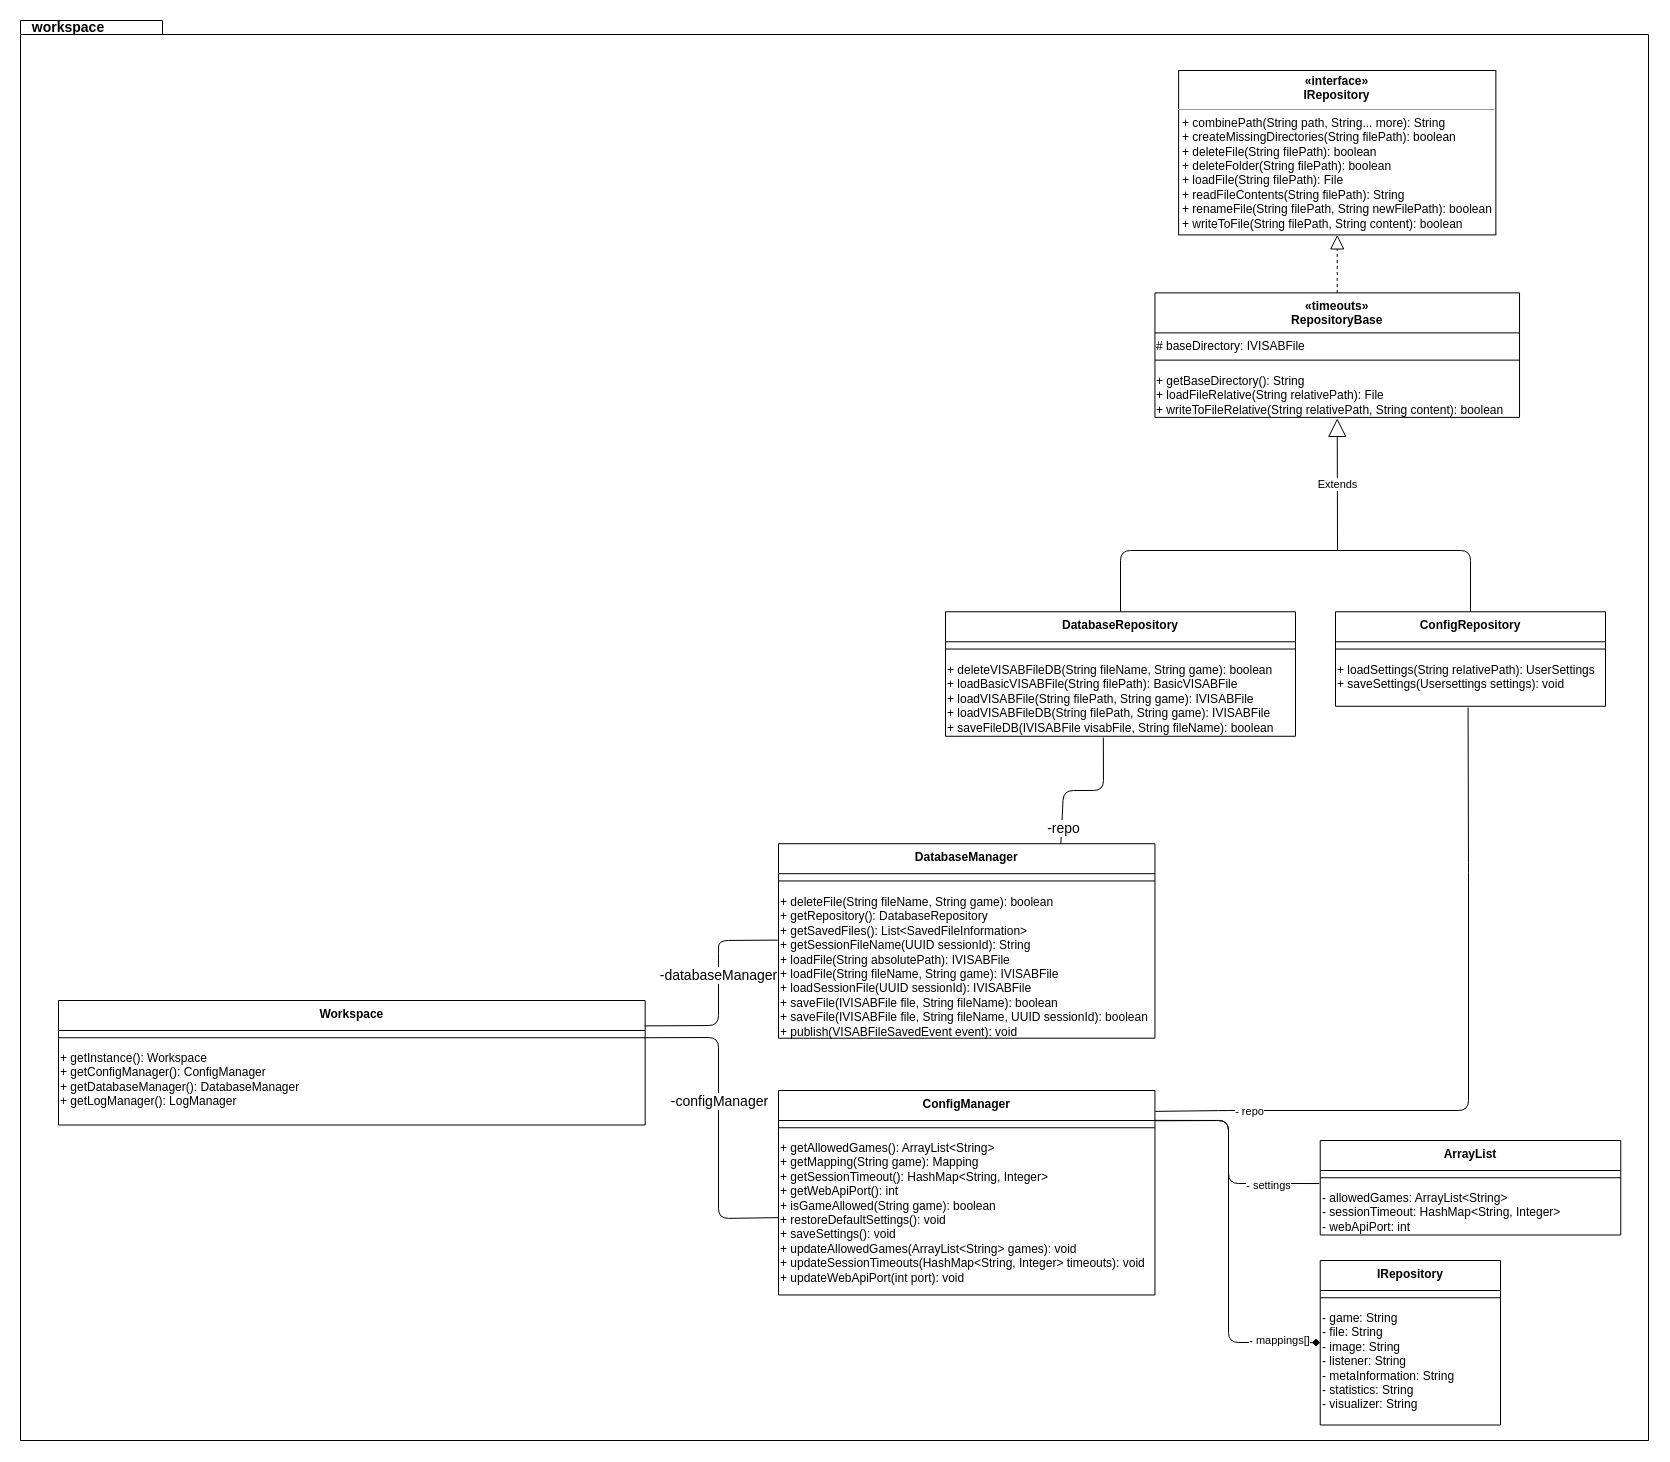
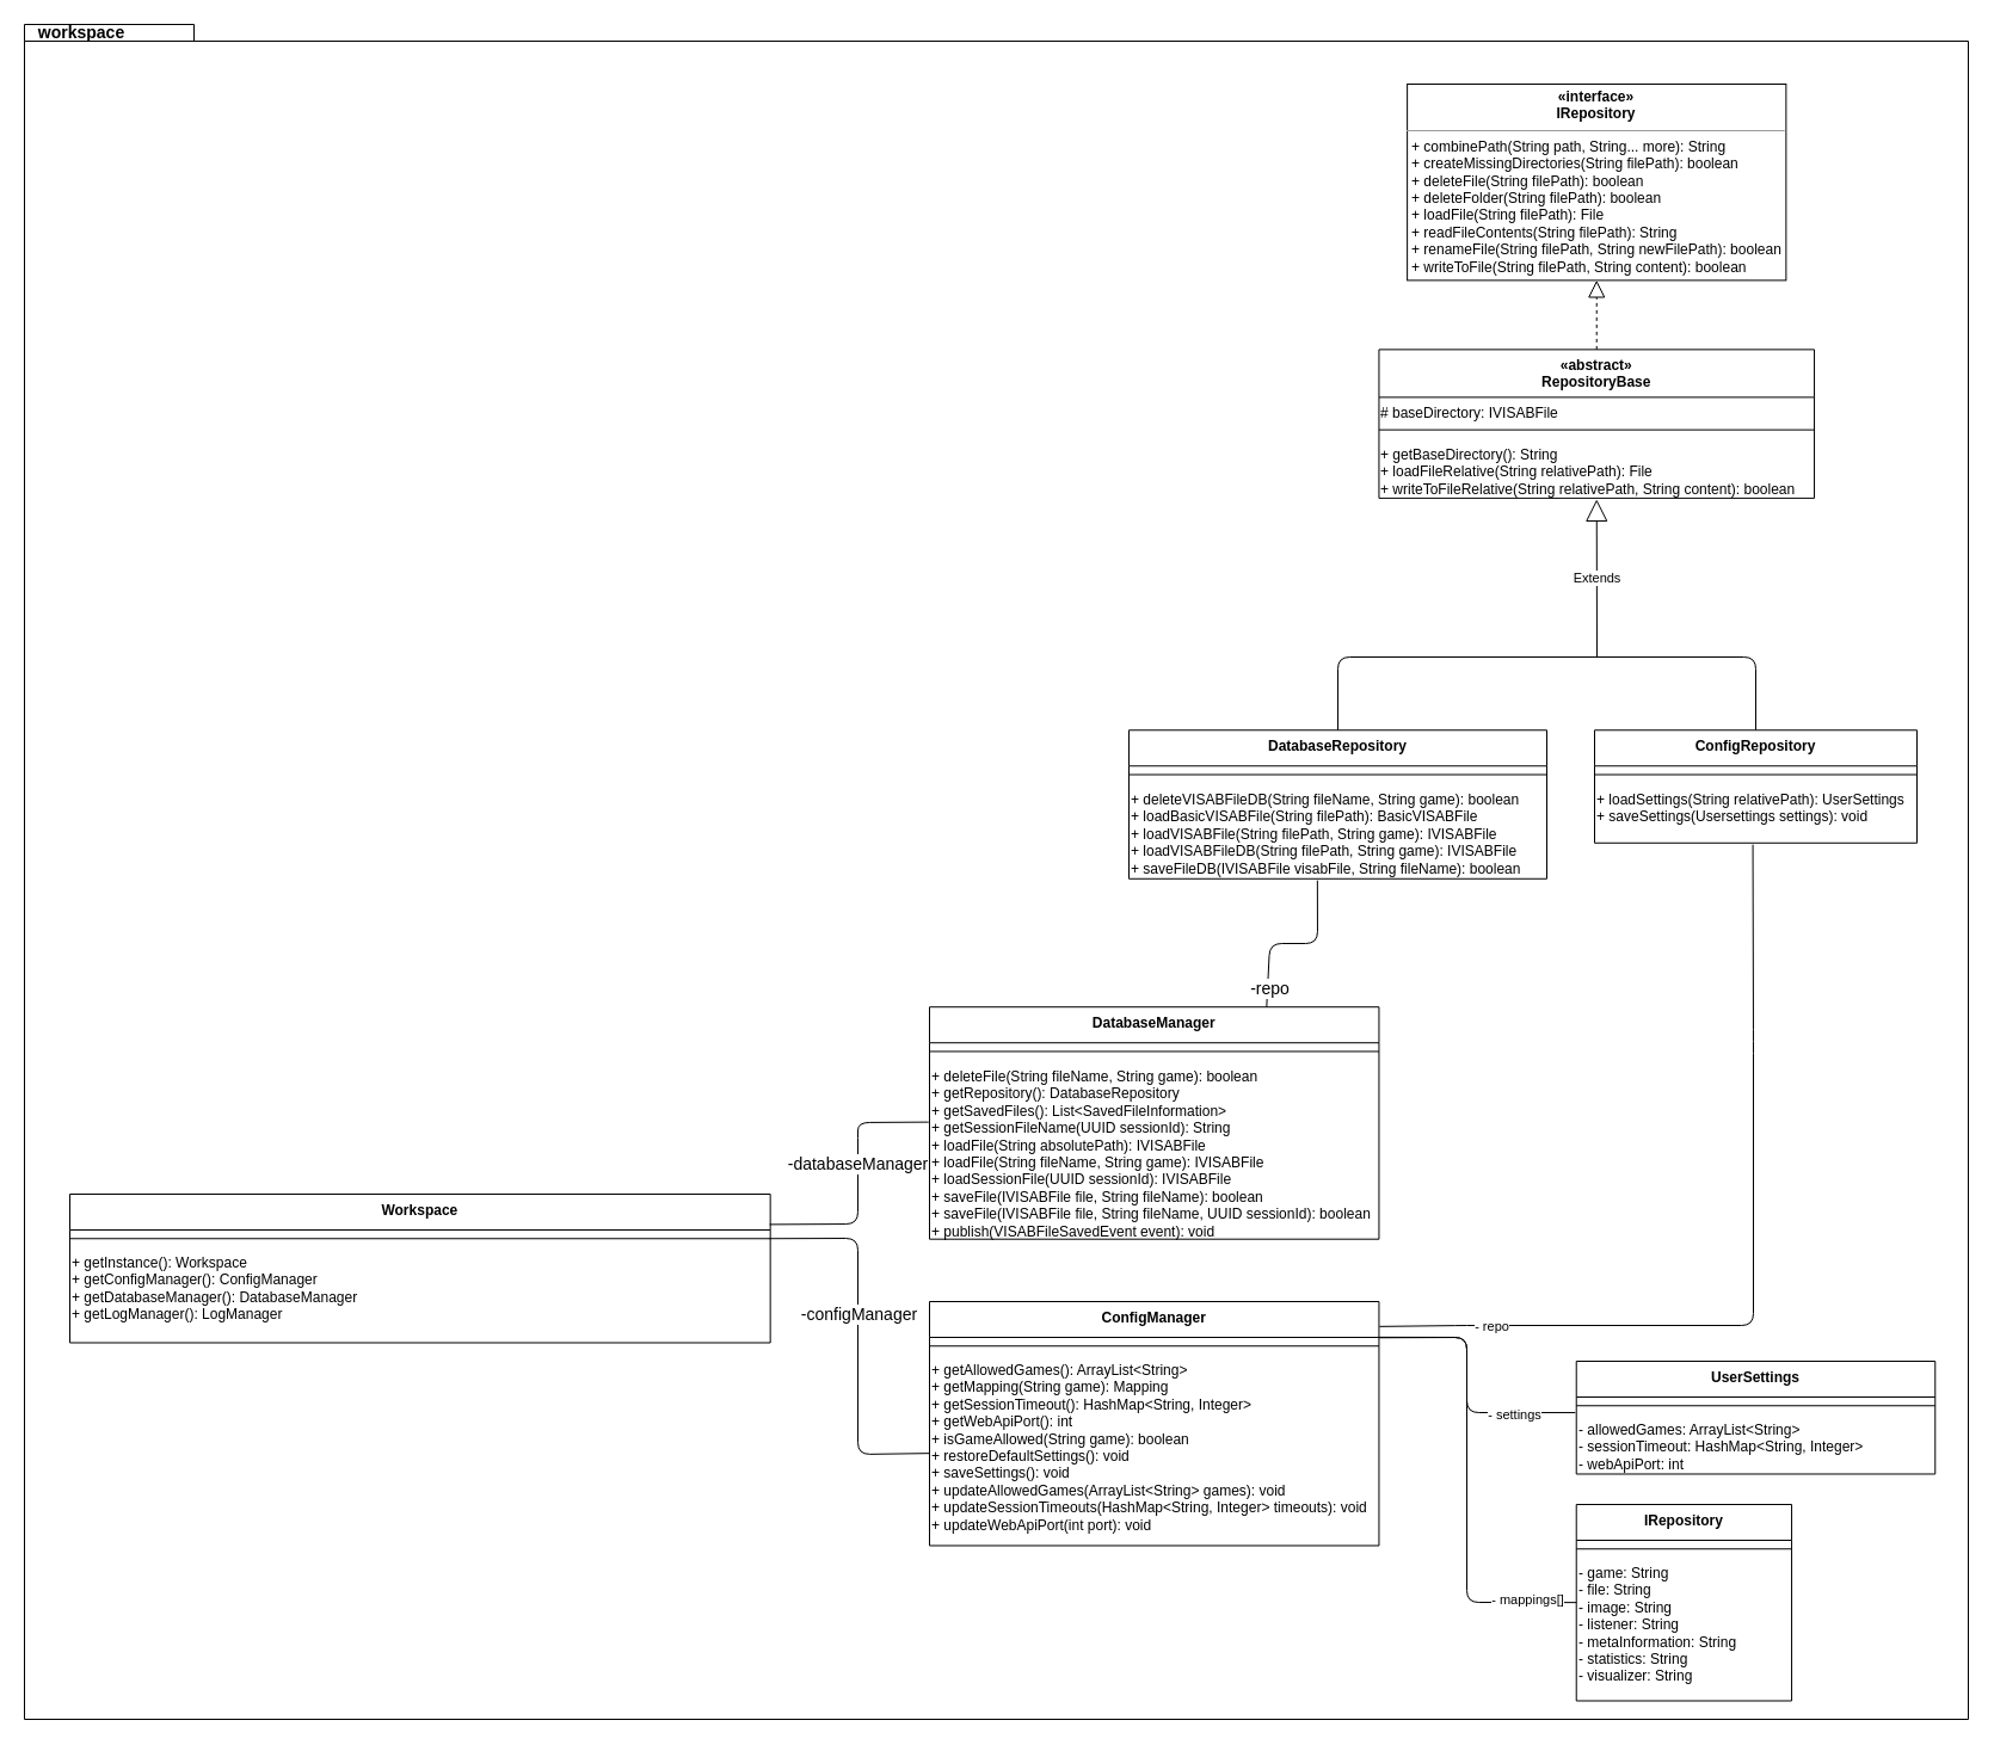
- <mxCell id="5" value="«timeouts»&#10;RepositoryBase" style="swimlane;fontStyle=1;align=center;verticalAlign=top;childLayout=stackLayout;horizontal=1;startSize=40;horizontalStack=0;resizeParent=1;resizeParentMax=0;resizeLast=0;collapsible=1;marginBottom=0;swimlaneFillColor=none;" parent="2" vertex="1"><mxGeometry x="1134.45" y="272.385" width="364.59" height="124.495" as="geometry"><mxRectangle x="575.06" y="313.22" width="120" height="37" as="alternateBounds" /></mxGeometry></mxCell>
+ <mxCell id="5" value="«abstract»&#10;RepositoryBase" style="swimlane;fontStyle=1;align=center;verticalAlign=top;childLayout=stackLayout;horizontal=1;startSize=40;horizontalStack=0;resizeParent=1;resizeParentMax=0;resizeLast=0;collapsible=1;marginBottom=0;swimlaneFillColor=none;" parent="2" vertex="1"><mxGeometry x="1134.45" y="272.385" width="364.59" height="124.495" as="geometry"><mxRectangle x="575.06" y="313.22" width="120" height="37" as="alternateBounds" /></mxGeometry></mxCell>
- <mxCell id="19" value="ArrayList" style="swimlane;fontStyle=1;align=center;verticalAlign=top;childLayout=stackLayout;horizontal=1;startSize=30;horizontalStack=0;resizeParent=1;resizeParentMax=0;resizeLast=0;collapsible=1;marginBottom=0;" vertex="1" parent="2"><mxGeometry x="1299.722" y="1120.0" width="300.546" height="94.495" as="geometry"><mxRectangle x="575.06" y="313.22" width="120" height="37" as="alternateBounds" /></mxGeometry></mxCell>
+ <mxCell id="19" value="UserSettings" style="swimlane;fontStyle=1;align=center;verticalAlign=top;childLayout=stackLayout;horizontal=1;startSize=30;horizontalStack=0;resizeParent=1;resizeParentMax=0;resizeLast=0;collapsible=1;marginBottom=0;" vertex="1" parent="2"><mxGeometry x="1299.722" y="1120.0" width="300.546" height="94.495" as="geometry"><mxRectangle x="575.06" y="313.22" width="120" height="37" as="alternateBounds" /></mxGeometry></mxCell>
- <mxCell id="39" value="" style="endArrow=diamond;html=1;exitX=1.001;exitY=0.148;exitDx=0;exitDy=0;exitPerimeter=0;" edge="1" parent="2" source="32" target="22"><mxGeometry x="-62" y="-70" width="50" height="50" as="geometry"><mxPoint x="1133" y="1164" as="sourcePoint" /><mxPoint x="1926.5" y="496.75" as="targetPoint" /><Array as="points"><mxPoint x="1208" y="1100" /><mxPoint x="1208" y="1322" /></Array></mxGeometry></mxCell>
+ <mxCell id="39" value="" style="endArrow=none;html=1;exitX=1.001;exitY=0.148;exitDx=0;exitDy=0;exitPerimeter=0;" edge="1" parent="2" source="32" target="22"><mxGeometry x="-62" y="-70" width="50" height="50" as="geometry"><mxPoint x="1133" y="1164" as="sourcePoint" /><mxPoint x="1926.5" y="496.75" as="targetPoint" /><Array as="points"><mxPoint x="1208" y="1100" /><mxPoint x="1208" y="1322" /></Array></mxGeometry></mxCell>
